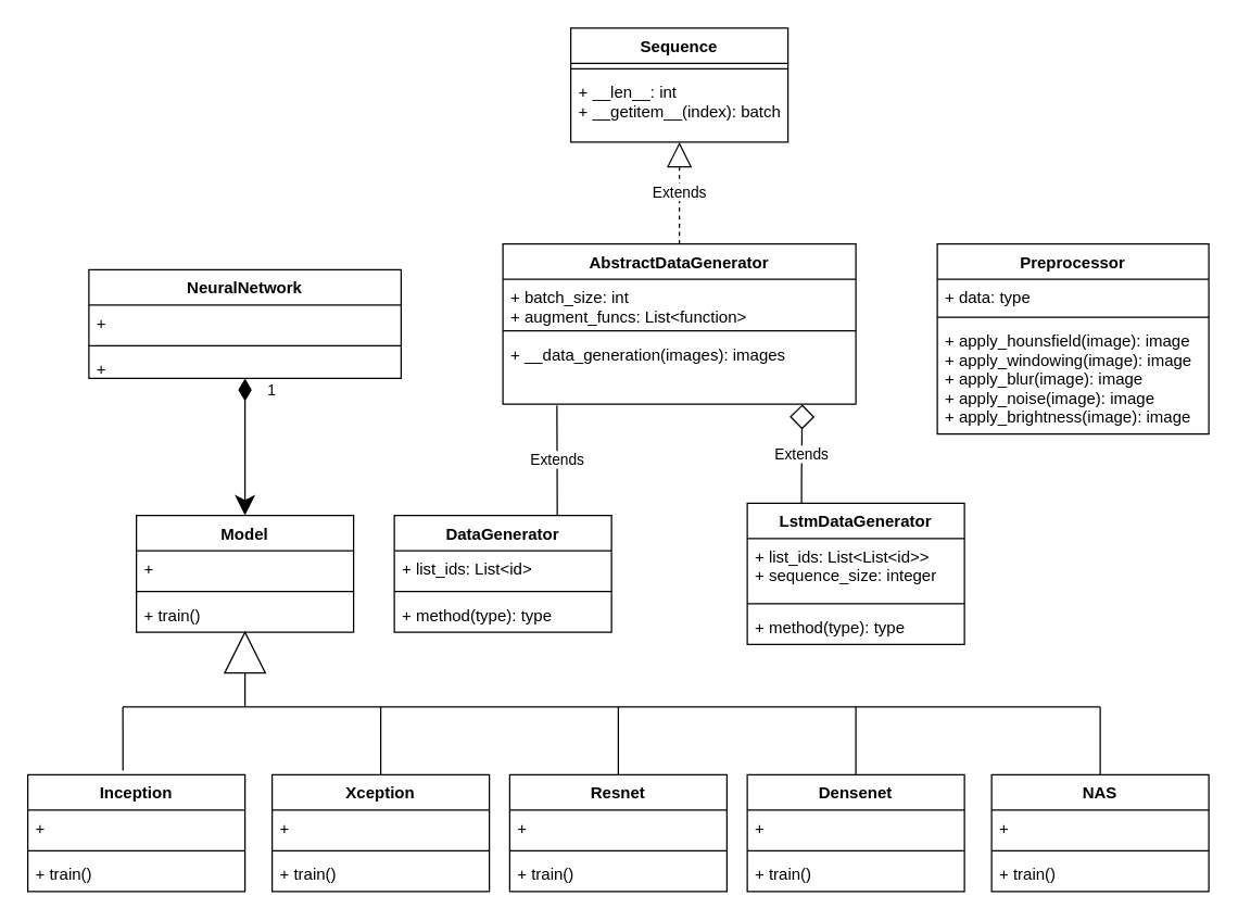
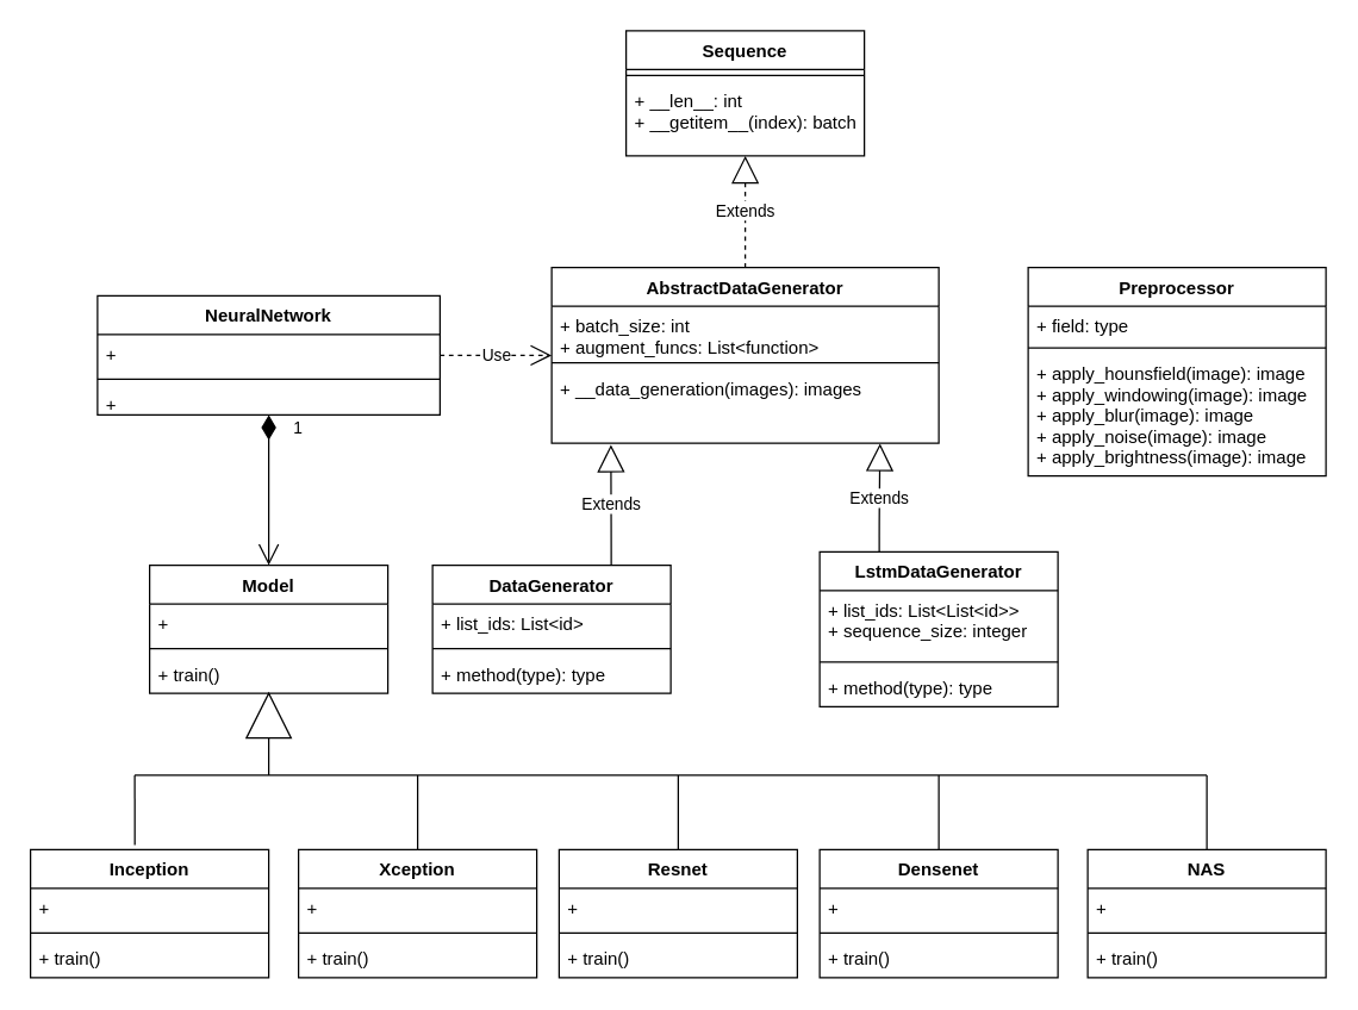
- <mxCell id="3" value="+ data: type" style="text;strokeColor=none;fillColor=none;align=left;verticalAlign=top;spacingLeft=4;spacingRight=4;overflow=hidden;rotatable=0;points=[[0,0.5],[1,0.5]];portConstraint=eastwest;" parent="2" vertex="1"><mxGeometry y="26" width="200" height="24" as="geometry" /></mxCell>
+ <mxCell id="3" value="+ field: type" style="text;strokeColor=none;fillColor=none;align=left;verticalAlign=top;spacingLeft=4;spacingRight=4;overflow=hidden;rotatable=0;points=[[0,0.5],[1,0.5]];portConstraint=eastwest;" parent="2" vertex="1"><mxGeometry y="26" width="200" height="24" as="geometry" /></mxCell>
+ <mxCell id="61" value="Use" style="endArrow=open;endSize=12;dashed=1;html=1;" parent="1" source="24" target="20" edge="1"><mxGeometry width="160" relative="1" as="geometry"><mxPoint x="20" y="680" as="sourcePoint" /><mxPoint x="180" y="680" as="targetPoint" /></mxGeometry></mxCell>
- <mxCell id="14" value="Extends" style="endArrow=none;endSize=16;endFill=0;html=1;entryX=0.153;entryY=1.02;entryDx=0;entryDy=0;entryPerimeter=0;exitX=0.75;exitY=0;exitDx=0;exitDy=0;" parent="1" source="6" target="23" edge="1"><mxGeometry width="160" relative="1" as="geometry"><mxPoint x="480" y="422" as="sourcePoint" /><mxPoint x="440" y="330" as="targetPoint" /><Array as="points"><mxPoint x="410" y="360" /></Array></mxGeometry></mxCell>
+ <mxCell id="14" value="Extends" style="endArrow=block;endSize=16;endFill=0;html=1;entryX=0.153;entryY=1.02;entryDx=0;entryDy=0;entryPerimeter=0;exitX=0.75;exitY=0;exitDx=0;exitDy=0;" parent="1" source="6" target="23" edge="1"><mxGeometry width="160" relative="1" as="geometry"><mxPoint x="480" y="422" as="sourcePoint" /><mxPoint x="440" y="330" as="targetPoint" /><Array as="points"><mxPoint x="410" y="360" /></Array></mxGeometry></mxCell>
- <mxCell id="15" value="Extends" style="endArrow=diamond;endSize=16;endFill=0;html=1;exitX=0.25;exitY=0;exitDx=0;exitDy=0;entryX=0.848;entryY=1.004;entryDx=0;entryDy=0;entryPerimeter=0;" parent="1" source="10" target="23" edge="1"><mxGeometry width="160" relative="1" as="geometry"><mxPoint x="100" y="360" as="sourcePoint" /><mxPoint x="600" y="310" as="targetPoint" /><Array as="points"><mxPoint x="590" y="350" /></Array></mxGeometry></mxCell>
+ <mxCell id="15" value="Extends" style="endArrow=block;endSize=16;endFill=0;html=1;exitX=0.25;exitY=0;exitDx=0;exitDy=0;entryX=0.848;entryY=1.004;entryDx=0;entryDy=0;entryPerimeter=0;" parent="1" source="10" target="23" edge="1"><mxGeometry width="160" relative="1" as="geometry"><mxPoint x="100" y="360" as="sourcePoint" /><mxPoint x="600" y="310" as="targetPoint" /><Array as="points"><mxPoint x="590" y="350" /></Array></mxGeometry></mxCell>
- <mxCell id="32" value="1" style="endArrow=classic;html=1;endSize=12;startArrow=diamondThin;startSize=14;startFill=1;edgeStyle=orthogonalEdgeStyle;align=left;verticalAlign=bottom;" parent="1" source="24" target="28" edge="1"><mxGeometry x="-0.65" y="15" relative="1" as="geometry"><mxPoint x="100" y="520" as="sourcePoint" /><mxPoint x="260" y="520" as="targetPoint" /><mxPoint as="offset" /></mxGeometry></mxCell>
+ <mxCell id="32" value="1" style="endArrow=open;html=1;endSize=12;startArrow=diamondThin;startSize=14;startFill=1;edgeStyle=orthogonalEdgeStyle;align=left;verticalAlign=bottom;" parent="1" source="24" target="28" edge="1"><mxGeometry x="-0.65" y="15" relative="1" as="geometry"><mxPoint x="100" y="520" as="sourcePoint" /><mxPoint x="260" y="520" as="targetPoint" /><mxPoint as="offset" /></mxGeometry></mxCell>
